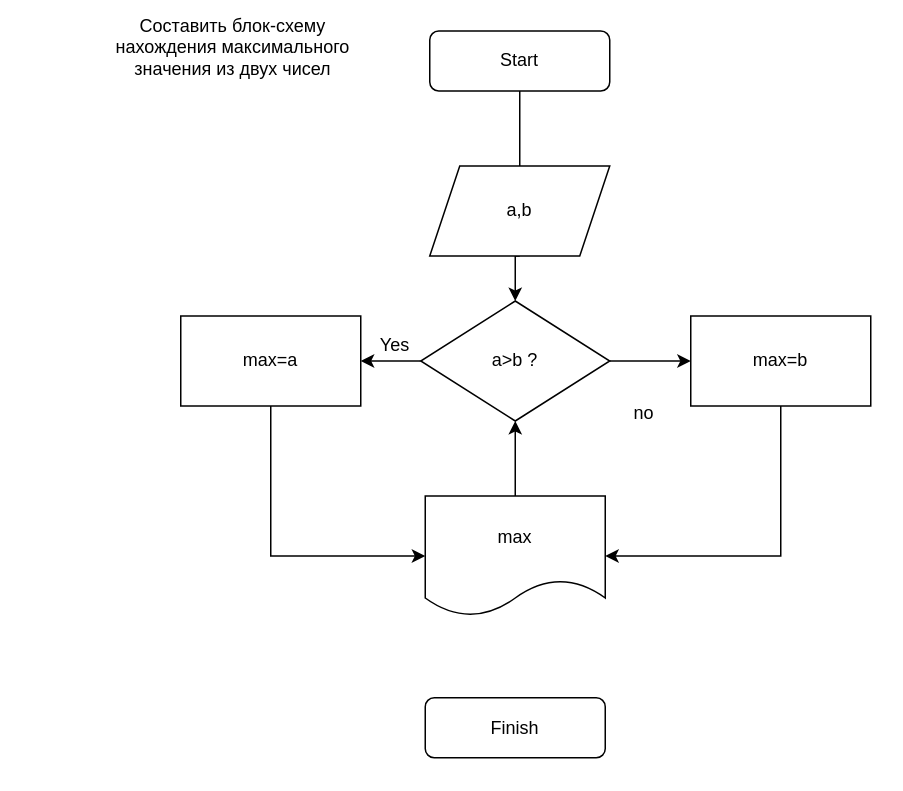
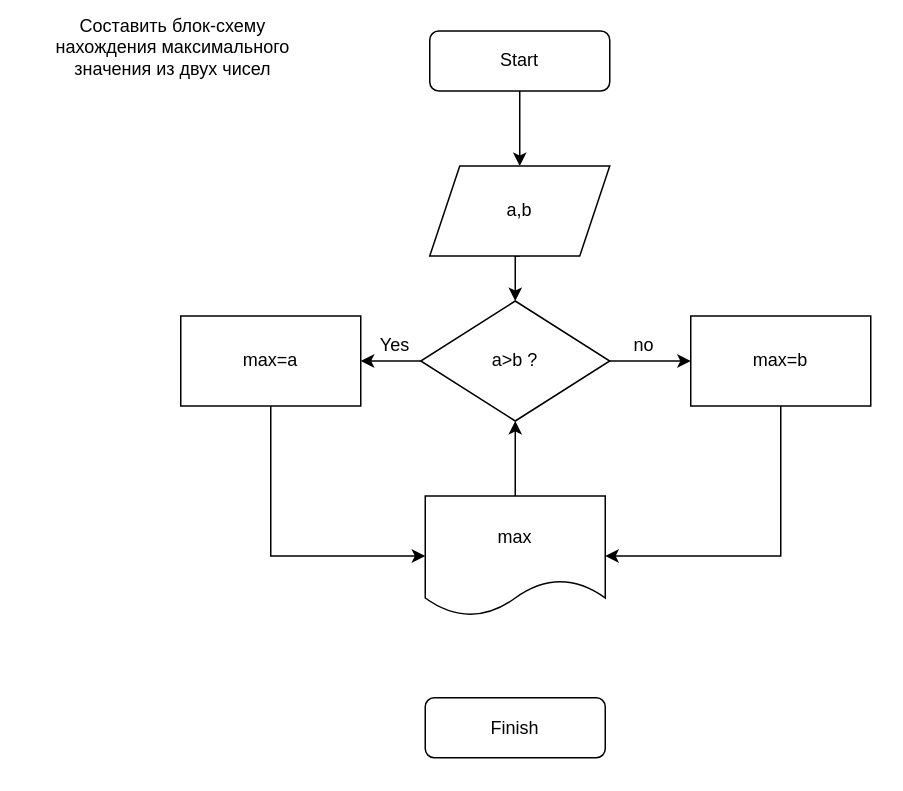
- <mxCell id="5" value="&lt;div align=&quot;center&quot;&gt;Составить блок-схему нахождения максимального значения из двух чисел&lt;br&gt;&lt;/div&gt;" style="text;html=1;strokeColor=none;fillColor=none;spacing=5;spacingTop=-20;whiteSpace=wrap;overflow=hidden;rounded=0;align=center;" vertex="1" parent="1"><mxGeometry x="60" y="20" width="190" height="40" as="geometry" /></mxCell>
+ <mxCell id="5" value="&lt;div align=&quot;center&quot;&gt;Составить блок-схему нахождения максимального значения из двух чисел&lt;br&gt;&lt;/div&gt;" style="text;html=1;strokeColor=none;fillColor=none;spacing=5;spacingTop=-20;whiteSpace=wrap;overflow=hidden;rounded=0;align=center;" vertex="1" parent="1"><mxGeometry x="20" y="20" width="190" height="40" as="geometry" /></mxCell>
- <mxCell id="2" value="" style="edgeStyle=orthogonalEdgeStyle;rounded=0;orthogonalLoop=1;jettySize=auto;html=1;endArrow=none;" edge="1" parent="1" source="3" target="7"><mxGeometry relative="1" as="geometry" /></mxCell>
+ <mxCell id="2" value="" style="edgeStyle=orthogonalEdgeStyle;rounded=0;orthogonalLoop=1;jettySize=auto;html=1;" edge="1" parent="1" source="3" target="7"><mxGeometry relative="1" as="geometry" /></mxCell>
- <mxCell id="18" value="no" style="text;html=1;strokeColor=none;fillColor=none;align=center;verticalAlign=middle;whiteSpace=wrap;rounded=0;" vertex="1" parent="1"><mxGeometry x="414" y="265" width="30" height="20" as="geometry" /></mxCell>
+ <mxCell id="18" value="no" style="text;html=1;strokeColor=none;fillColor=none;align=center;verticalAlign=middle;whiteSpace=wrap;rounded=0;" vertex="1" parent="1"><mxGeometry x="414" y="220" width="30" height="20" as="geometry" /></mxCell>
